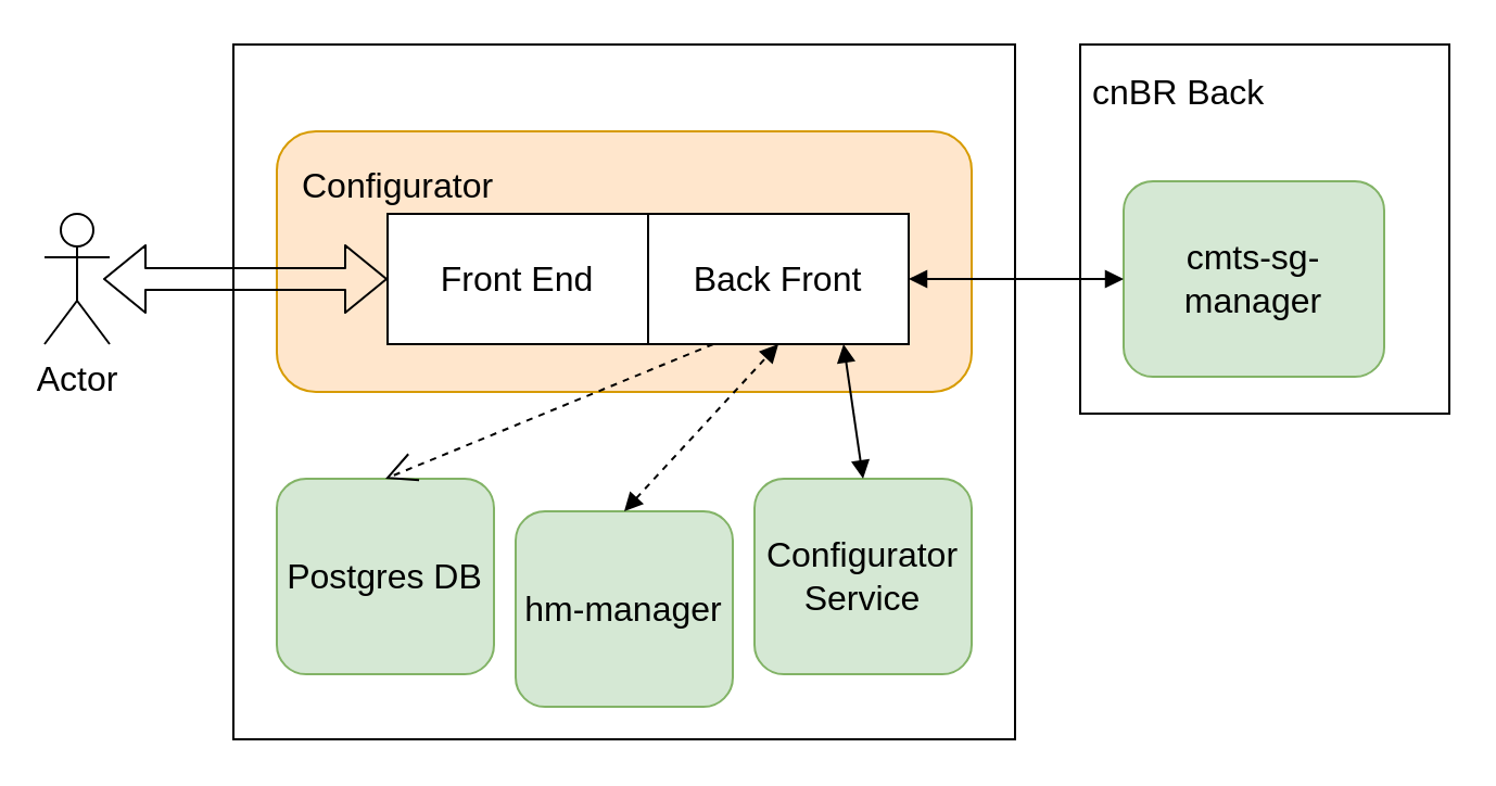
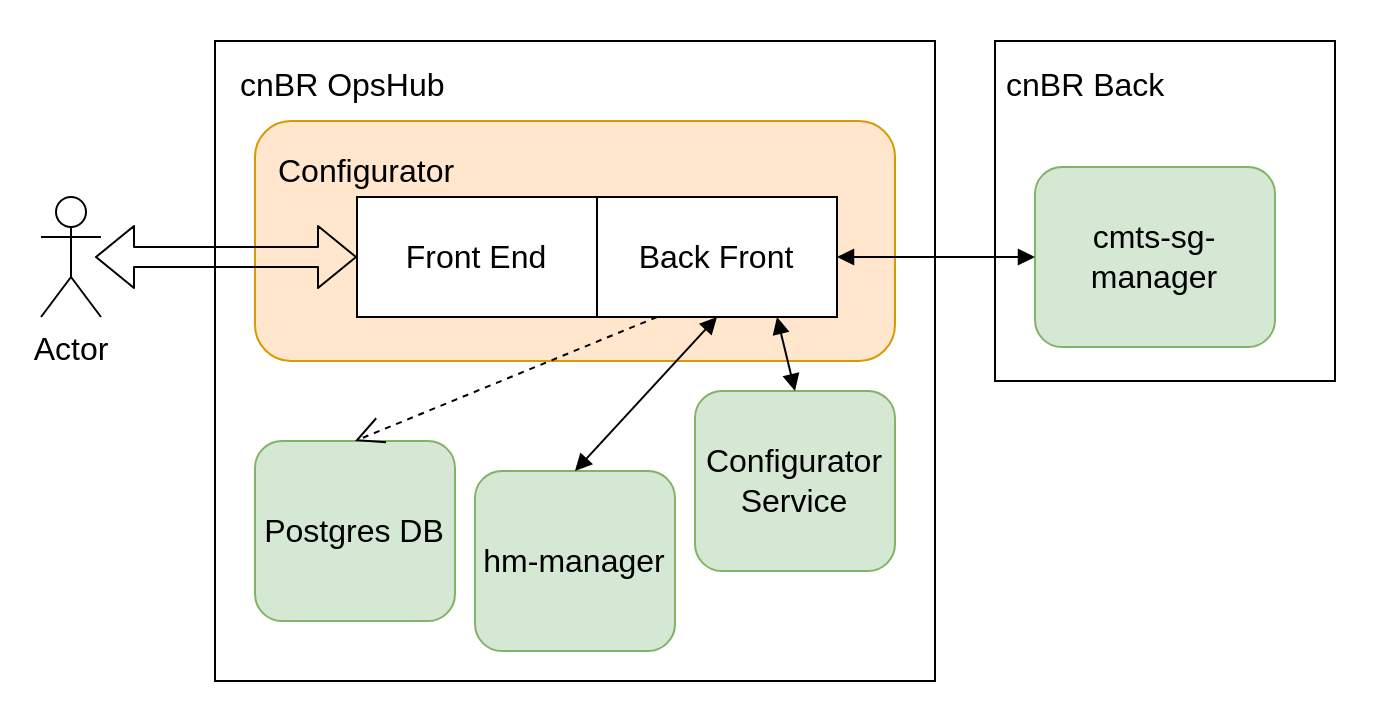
+ <mxCell id="8" value="&lt;font style=&quot;font-size: 16px&quot;&gt;cnBR OpsHub&lt;/font&gt;" style="text;html=1;resizable=0;points=[];autosize=1;align=left;verticalAlign=top;spacingTop=-4;fontSize=16;" vertex="1" parent="1"><mxGeometry x="118" y="30" width="120" height="20" as="geometry" /></mxCell>
- <mxCell id="17" value="" style="endArrow=block;startArrow=block;endFill=1;startFill=1;html=1;fontSize=16;entryX=0.5;entryY=1;entryDx=0;entryDy=0;exitX=0.5;exitY=0;exitDx=0;exitDy=0;dashed=1;" edge="1" parent="1" source="9" target="6"><mxGeometry width="160" relative="1" as="geometry"><mxPoint x="17" y="360" as="sourcePoint" /><mxPoint x="177" y="360" as="targetPoint" /></mxGeometry></mxCell>
+ <mxCell id="17" value="" style="endArrow=block;startArrow=block;endFill=1;startFill=1;html=1;fontSize=16;entryX=0.5;entryY=1;entryDx=0;entryDy=0;exitX=0.5;exitY=0;exitDx=0;exitDy=0;" edge="1" parent="1" source="9" target="6"><mxGeometry width="160" relative="1" as="geometry"><mxPoint x="17" y="360" as="sourcePoint" /><mxPoint x="177" y="360" as="targetPoint" /></mxGeometry></mxCell>
- <mxCell id="14" value="Configurator Service" style="rounded=1;whiteSpace=wrap;html=1;fontSize=16;fillColor=#d5e8d4;strokeColor=#82b366;" vertex="1" parent="1"><mxGeometry x="347" y="220" width="100" height="90" as="geometry" /></mxCell>
+ <mxCell id="14" value="Configurator Service" style="rounded=1;whiteSpace=wrap;html=1;fontSize=16;fillColor=#d5e8d4;strokeColor=#82b366;" vertex="1" parent="1"><mxGeometry x="347" y="195" width="100" height="90" as="geometry" /></mxCell>
